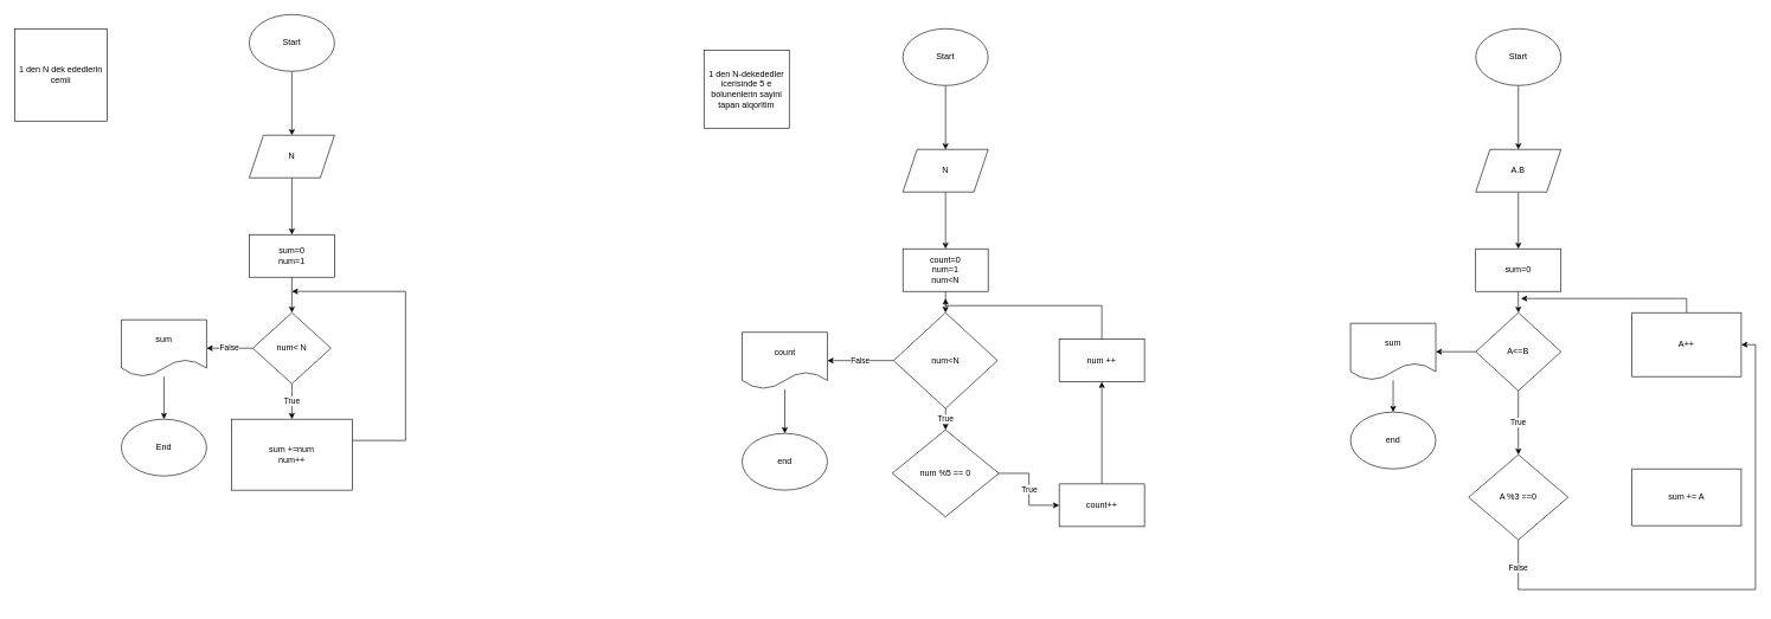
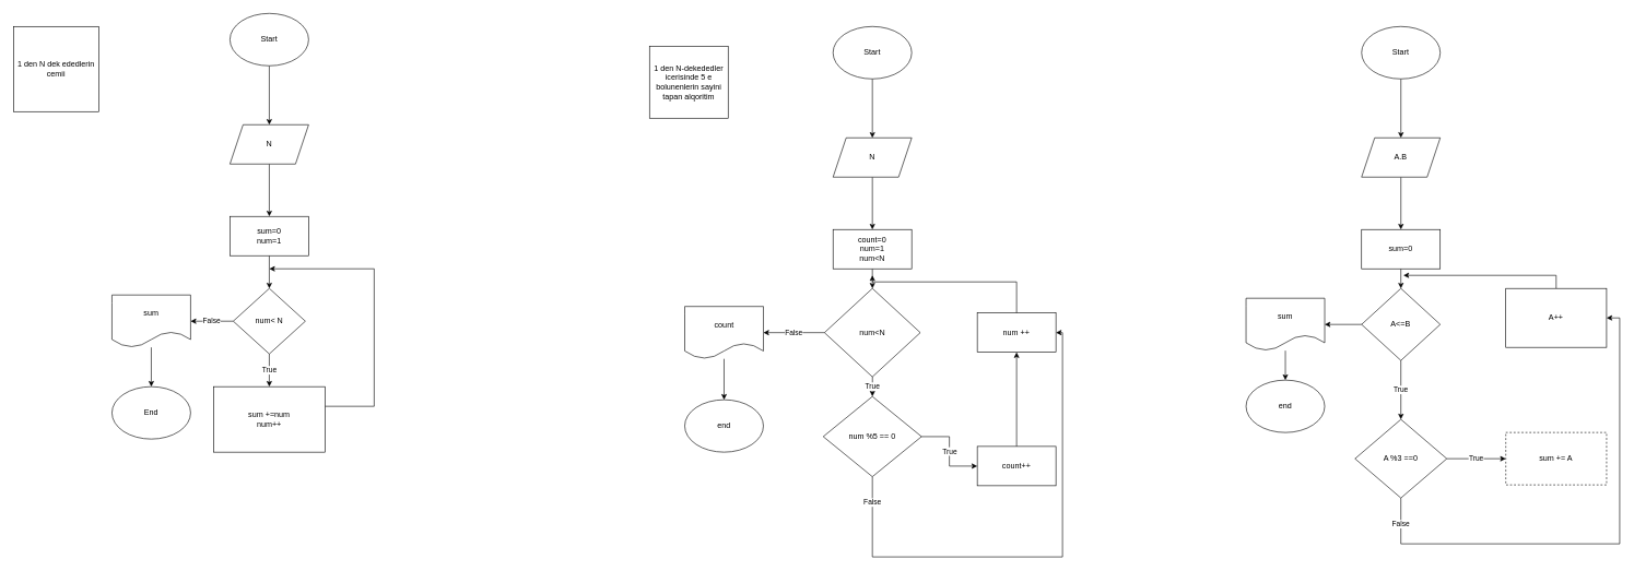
+ <mxCell id="46" value="True" style="edgeStyle=orthogonalEdgeStyle;rounded=0;orthogonalLoop=1;jettySize=auto;html=1;" edge="1" parent="1" source="48" target="49"><mxGeometry relative="1" as="geometry" /></mxCell>
- <mxCell id="49" value="sum += A" style="whiteSpace=wrap;html=1;" vertex="1" parent="1"><mxGeometry x="2296.24" y="660" width="153.76" height="80" as="geometry" /></mxCell>
+ <mxCell id="49" value="sum += A" style="whiteSpace=wrap;html=1;dashed=1;" vertex="1" parent="1"><mxGeometry x="2296.24" y="660" width="153.76" height="80" as="geometry" /></mxCell>
+ <mxCell id="29" value="False" style="edgeStyle=orthogonalEdgeStyle;rounded=0;orthogonalLoop=1;jettySize=auto;html=1;entryX=1;entryY=0.5;entryDx=0;entryDy=0;" edge="1" parent="1" source="30" target="27"><mxGeometry x="-0.896" relative="1" as="geometry"><Array as="points"><mxPoint x="1330" y="850" /><mxPoint x="1620" y="850" /><mxPoint x="1620" y="508" /></Array><mxPoint as="offset" /></mxGeometry></mxCell>
